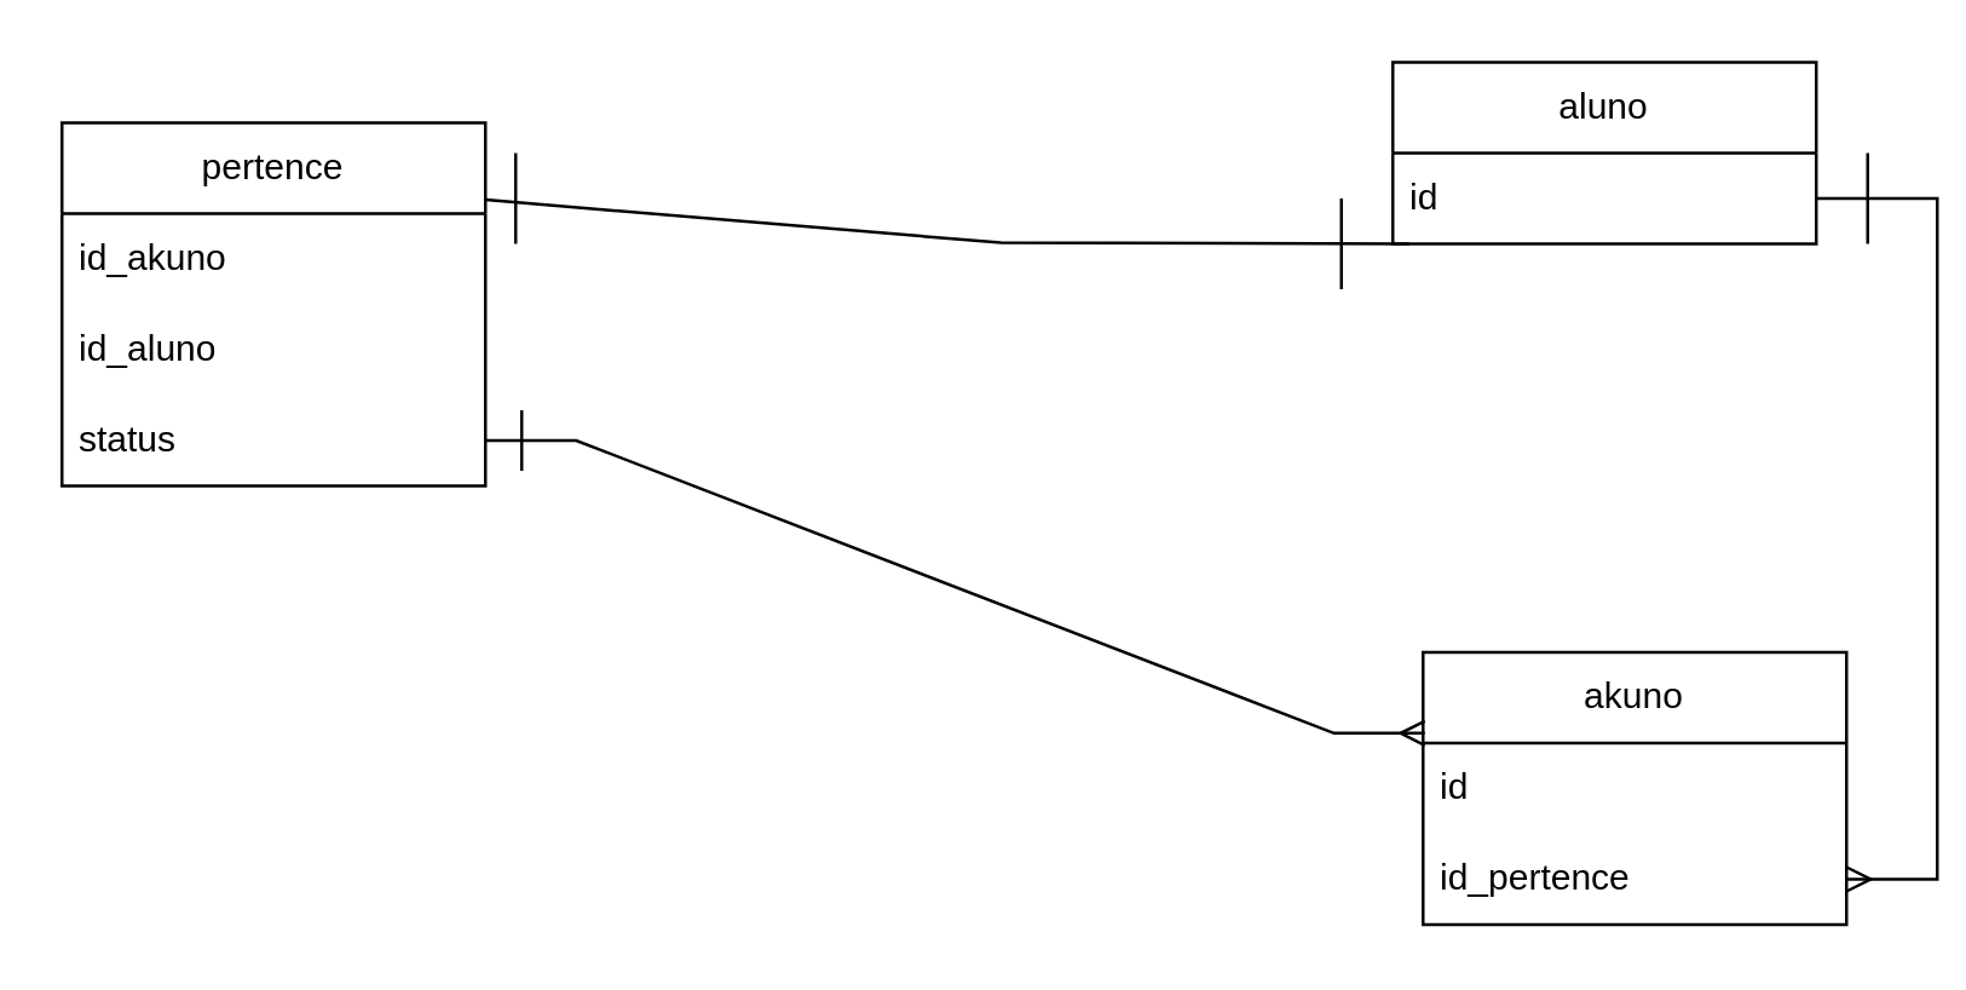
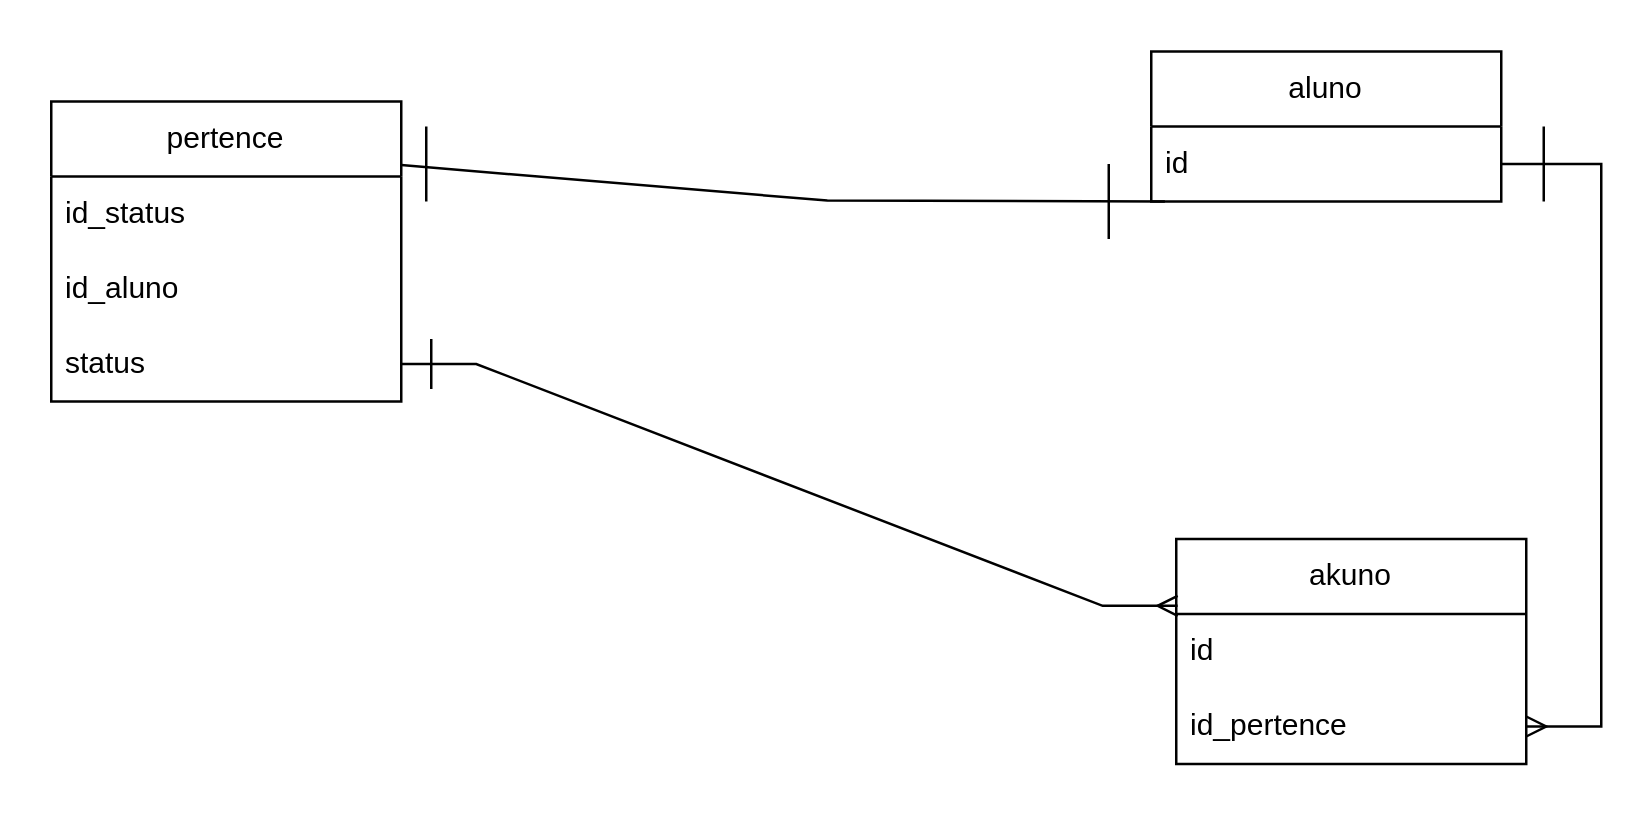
- <mxCell id="5" value="id_akuno" style="text;strokeColor=none;fillColor=none;align=left;verticalAlign=middle;spacingLeft=4;spacingRight=4;overflow=hidden;points=[[0,0.5],[1,0.5]];portConstraint=eastwest;rotatable=0;whiteSpace=wrap;html=1;fontSize=12;fontFamily=Helvetica;fontColor=default;" vertex="1" parent="4"><mxGeometry y="30" width="140" height="30" as="geometry" /></mxCell>
+ <mxCell id="5" value="id_status" style="text;strokeColor=none;fillColor=none;align=left;verticalAlign=middle;spacingLeft=4;spacingRight=4;overflow=hidden;points=[[0,0.5],[1,0.5]];portConstraint=eastwest;rotatable=0;whiteSpace=wrap;html=1;fontSize=12;fontFamily=Helvetica;fontColor=default;" vertex="1" parent="4"><mxGeometry y="30" width="140" height="30" as="geometry" /></mxCell>
